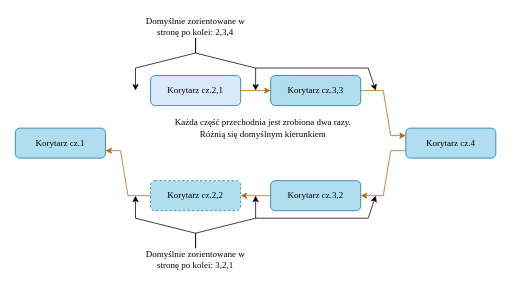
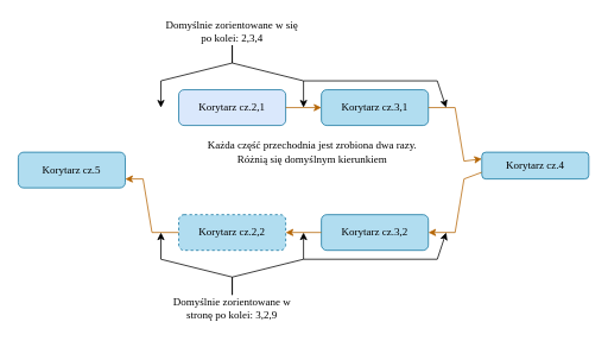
- <mxCell id="8" value="Domyślnie zorientowane w stronę po kolei: 2,3,4" style="text;html=1;align=center;verticalAlign=middle;whiteSpace=wrap;rounded=0;fontFamily=Tahoma;" vertex="1" parent="1"><mxGeometry x="180" y="20" width="160" height="30" as="geometry" /></mxCell>
+ <mxCell id="8" value="Domyślnie zorientowane w się po kolei: 2,3,4" style="text;html=1;align=center;verticalAlign=middle;whiteSpace=wrap;rounded=0;fontFamily=Tahoma;" vertex="1" parent="1"><mxGeometry x="180" y="20" width="160" height="30" as="geometry" /></mxCell>
- <mxCell id="5" value="Korytarz cz.3,3" style="rounded=1;whiteSpace=wrap;html=1;fontSize=12;glass=0;strokeWidth=1;shadow=0;fontFamily=Tahoma;fillColor=#b1ddf0;strokeColor=#10739e;" vertex="1" parent="1"><mxGeometry x="360" y="100" width="120" height="40" as="geometry" /></mxCell>
+ <mxCell id="5" value="Korytarz cz.3,1" style="rounded=1;whiteSpace=wrap;html=1;fontSize=12;glass=0;strokeWidth=1;shadow=0;fontFamily=Tahoma;fillColor=#b1ddf0;strokeColor=#10739e;" vertex="1" parent="1"><mxGeometry x="360" y="100" width="120" height="40" as="geometry" /></mxCell>
- <mxCell id="3" value="Korytarz cz.1" style="rounded=1;whiteSpace=wrap;html=1;fontSize=12;glass=0;strokeWidth=1;shadow=0;fontFamily=Tahoma;fillColor=#b1ddf0;strokeColor=#10739e;" parent="1" vertex="1"><mxGeometry x="20" y="170" width="120" height="40" as="geometry" /></mxCell>
+ <mxCell id="3" value="Korytarz cz.5" style="rounded=1;whiteSpace=wrap;html=1;fontSize=12;glass=0;strokeWidth=1;shadow=0;fontFamily=Tahoma;fillColor=#b1ddf0;strokeColor=#10739e;" parent="1" vertex="1"><mxGeometry x="20" y="170" width="120" height="40" as="geometry" /></mxCell>
- <mxCell id="15" value="Korytarz cz.4" style="rounded=1;whiteSpace=wrap;html=1;fontSize=12;glass=0;strokeWidth=1;shadow=0;fontFamily=Tahoma;fillColor=#b1ddf0;strokeColor=#10739e;" vertex="1" parent="1"><mxGeometry x="540" y="170" width="120" height="40" as="geometry" /></mxCell>
+ <mxCell id="15" value="Korytarz cz.4" style="rounded=1;whiteSpace=wrap;html=1;fontSize=12;glass=0;strokeWidth=1;shadow=0;fontFamily=Tahoma;fillColor=#b1ddf0;strokeColor=#10739e;" vertex="1" parent="1"><mxGeometry x="540" y="170" width="120" height="30" as="geometry" /></mxCell>
- <mxCell id="11" value="Domyślnie zorientowane w stronę po kolei: 3,2,1" style="text;html=1;align=center;verticalAlign=middle;whiteSpace=wrap;rounded=0;fontFamily=Tahoma;" vertex="1" parent="1"><mxGeometry x="180" y="330" width="160" height="30" as="geometry" /></mxCell>
+ <mxCell id="11" value="Domyślnie zorientowane w stronę po kolei: 3,2,9" style="text;html=1;align=center;verticalAlign=middle;whiteSpace=wrap;rounded=0;fontFamily=Tahoma;" vertex="1" parent="1"><mxGeometry x="180" y="330" width="160" height="30" as="geometry" /></mxCell>
